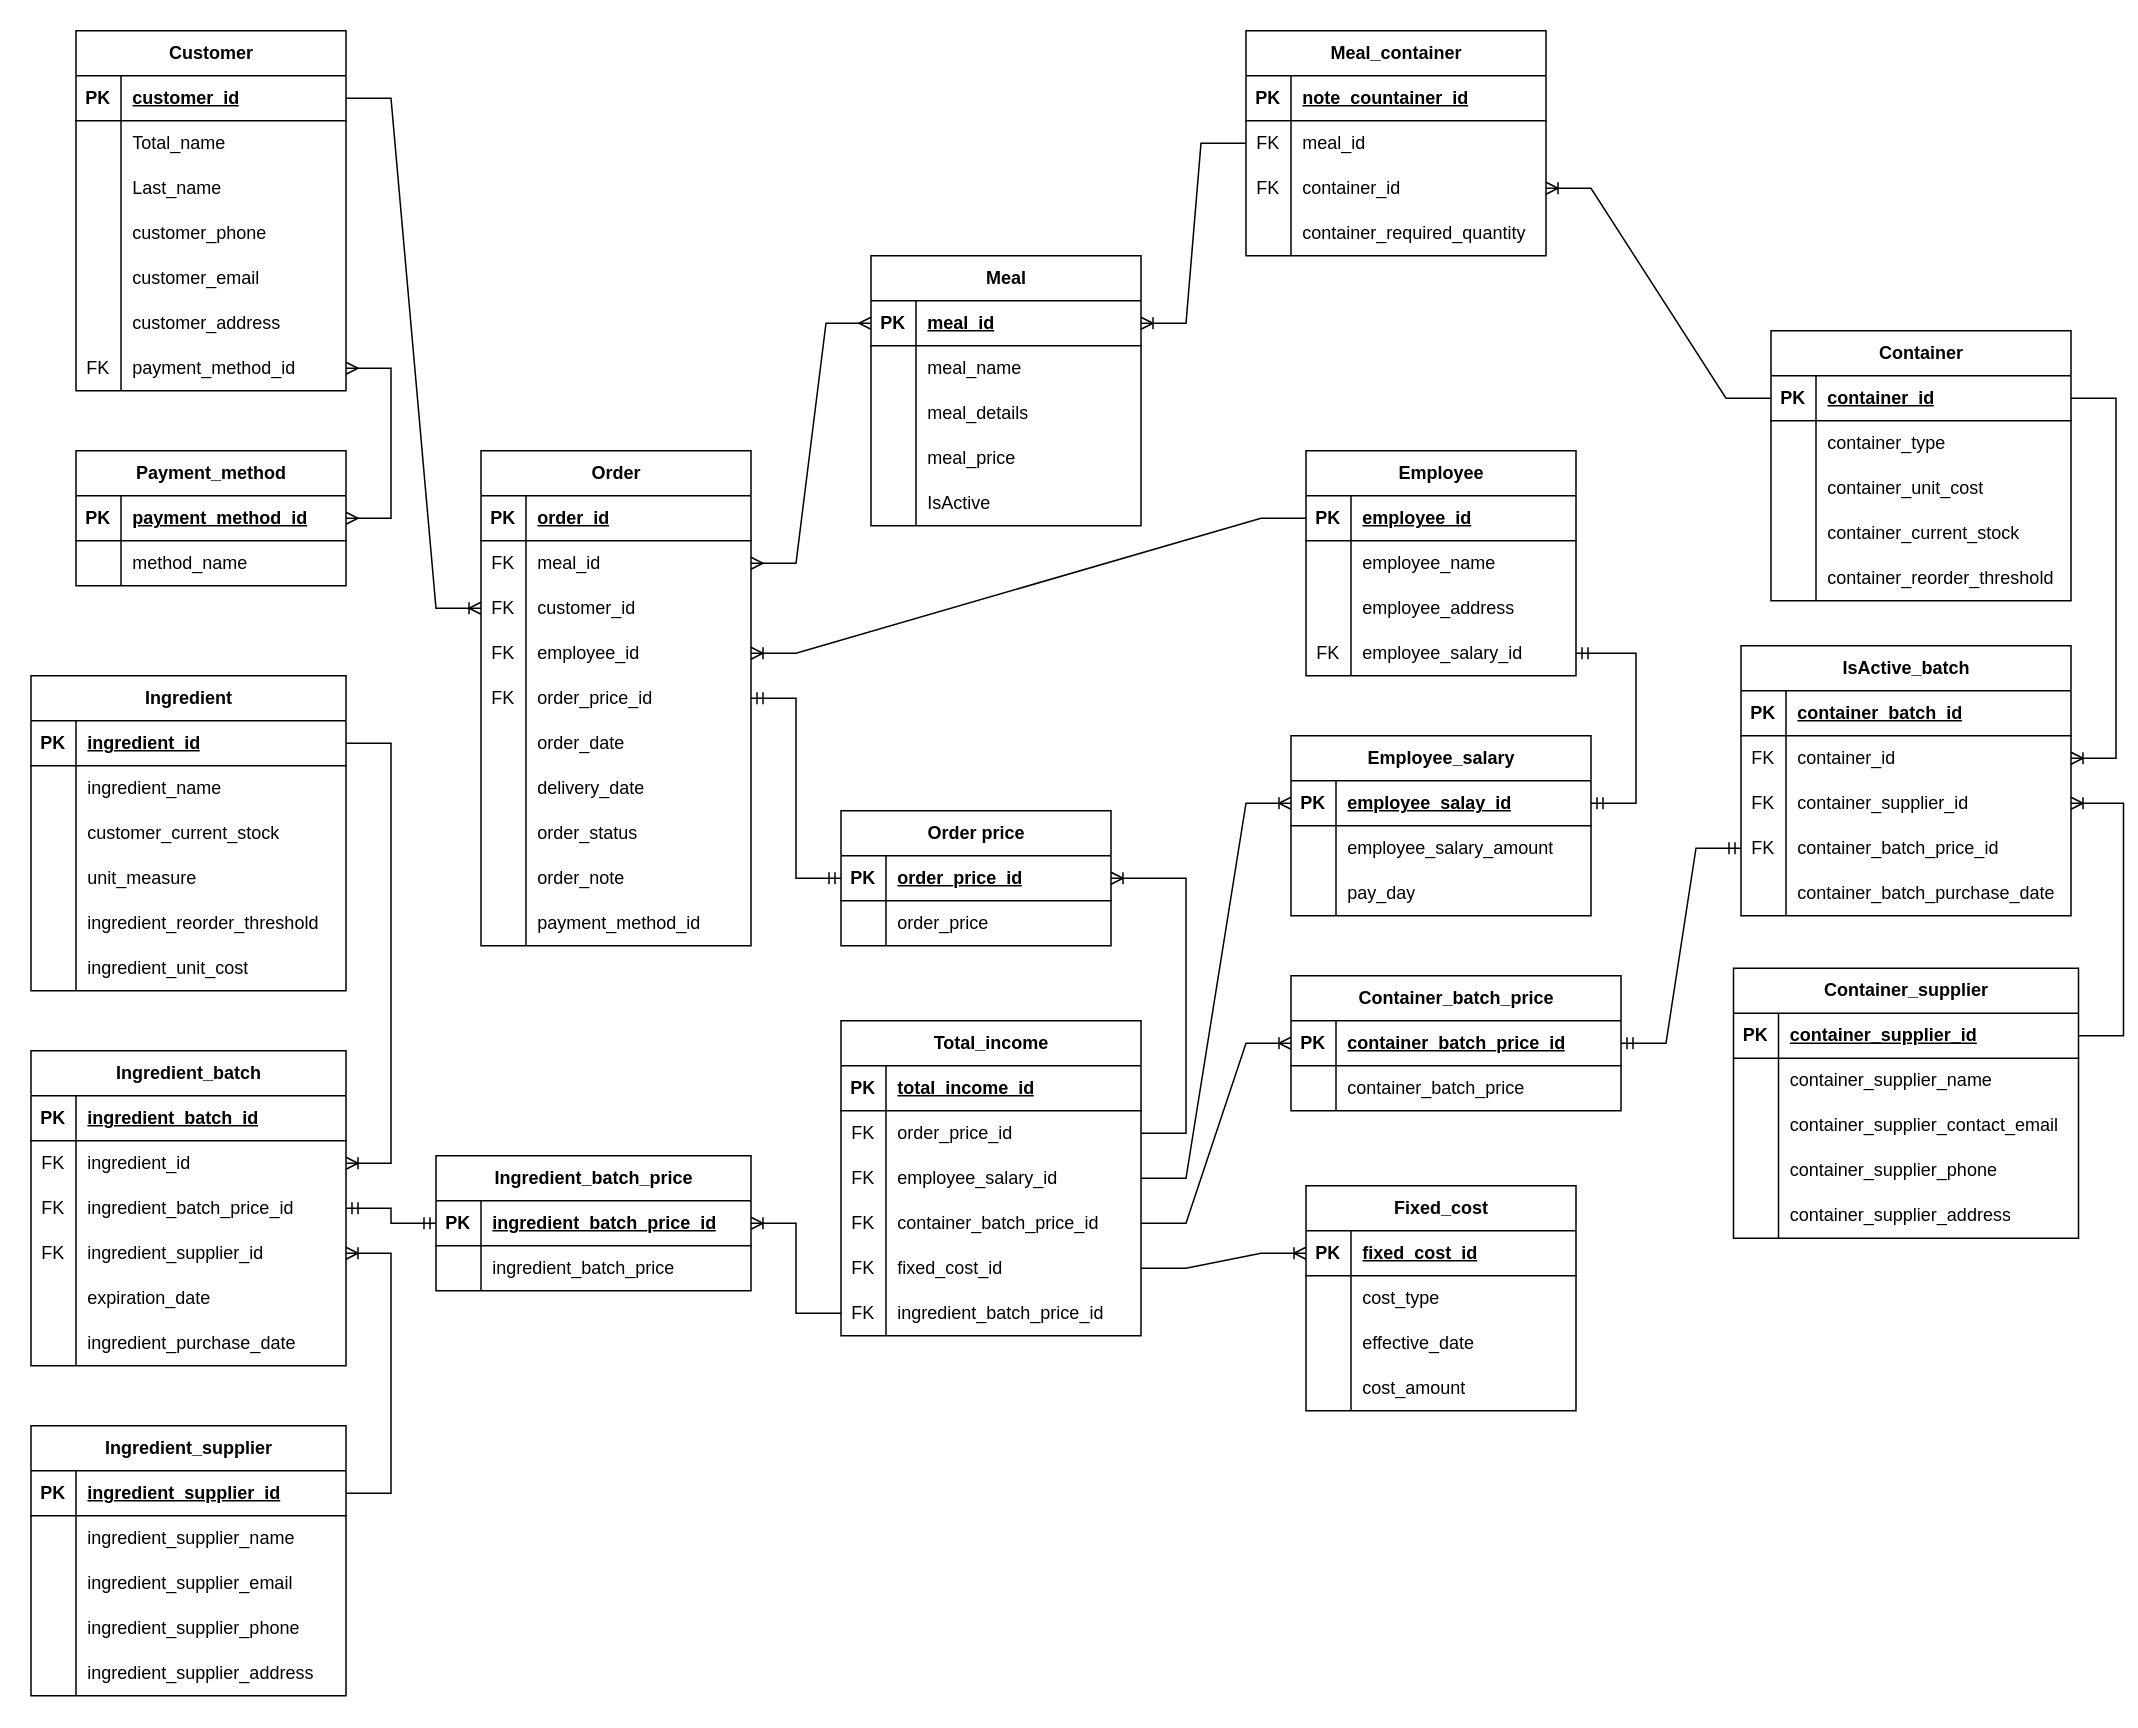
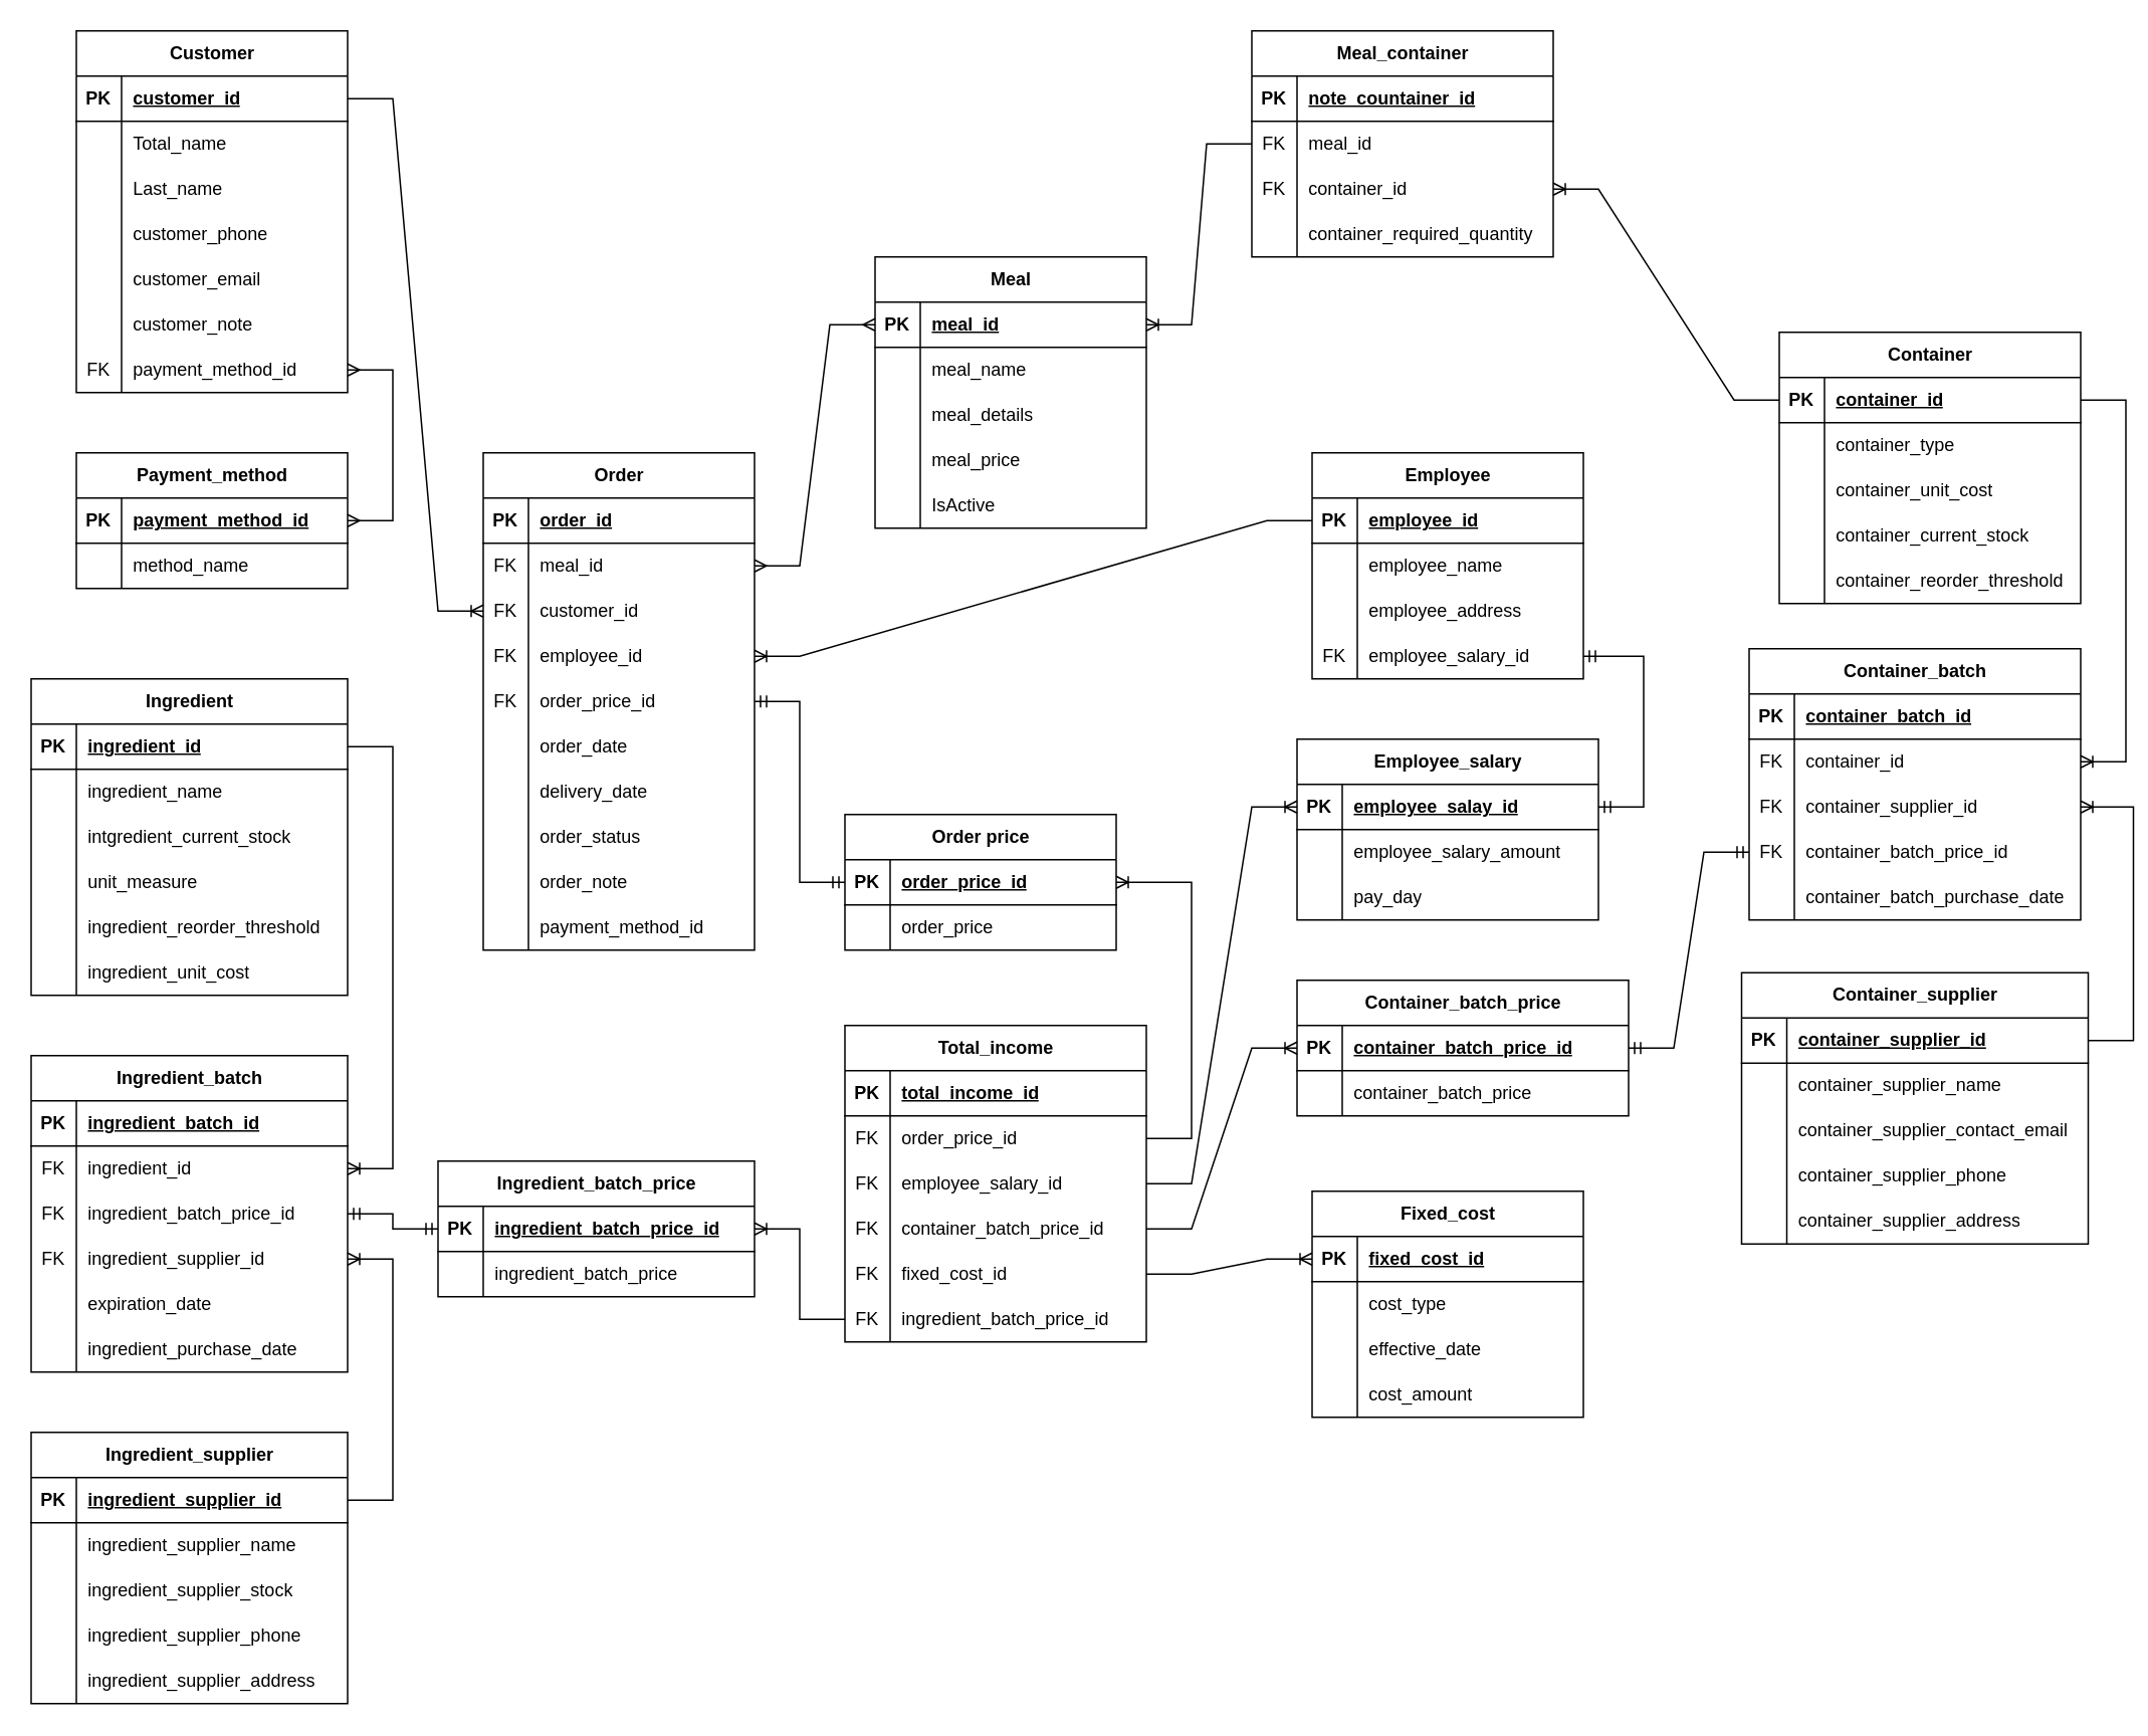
- <mxCell id="20" value="customer_address" style="shape=partialRectangle;connectable=0;fillColor=none;top=0;left=0;bottom=0;right=0;align=left;spacingLeft=6;overflow=hidden;whiteSpace=wrap;html=1;" parent="18" vertex="1"><mxGeometry x="30" width="150" height="30" as="geometry"><mxRectangle width="150" height="30" as="alternateBounds" /></mxGeometry></mxCell>
+ <mxCell id="20" value="customer_note" style="shape=partialRectangle;connectable=0;fillColor=none;top=0;left=0;bottom=0;right=0;align=left;spacingLeft=6;overflow=hidden;whiteSpace=wrap;html=1;" parent="18" vertex="1"><mxGeometry x="30" width="150" height="30" as="geometry"><mxRectangle width="150" height="30" as="alternateBounds" /></mxGeometry></mxCell>
- <mxCell id="239" value="IsActive_batch" style="shape=table;startSize=30;container=1;collapsible=1;childLayout=tableLayout;fixedRows=1;rowLines=0;fontStyle=1;align=center;resizeLast=1;html=1;" parent="1" vertex="1"><mxGeometry x="1160" y="430" width="220" height="180" as="geometry" /></mxCell>
+ <mxCell id="239" value="Container_batch" style="shape=table;startSize=30;container=1;collapsible=1;childLayout=tableLayout;fixedRows=1;rowLines=0;fontStyle=1;align=center;resizeLast=1;html=1;" parent="1" vertex="1"><mxGeometry x="1160" y="430" width="220" height="180" as="geometry" /></mxCell>
- <mxCell id="49" value="customer_current_stock" style="shape=partialRectangle;connectable=0;fillColor=none;top=0;left=0;bottom=0;right=0;align=left;spacingLeft=6;overflow=hidden;whiteSpace=wrap;html=1;" parent="47" vertex="1"><mxGeometry x="30" width="180" height="30" as="geometry"><mxRectangle width="180" height="30" as="alternateBounds" /></mxGeometry></mxCell>
+ <mxCell id="49" value="intgredient_current_stock" style="shape=partialRectangle;connectable=0;fillColor=none;top=0;left=0;bottom=0;right=0;align=left;spacingLeft=6;overflow=hidden;whiteSpace=wrap;html=1;" parent="47" vertex="1"><mxGeometry x="30" width="180" height="30" as="geometry"><mxRectangle width="180" height="30" as="alternateBounds" /></mxGeometry></mxCell>
- <mxCell id="94" value="ingredient_supplier_email" style="shape=partialRectangle;connectable=0;fillColor=none;top=0;left=0;bottom=0;right=0;align=left;spacingLeft=6;overflow=hidden;whiteSpace=wrap;html=1;" parent="92" vertex="1"><mxGeometry x="30" width="180" height="30" as="geometry"><mxRectangle width="180" height="30" as="alternateBounds" /></mxGeometry></mxCell>
+ <mxCell id="94" value="ingredient_supplier_stock" style="shape=partialRectangle;connectable=0;fillColor=none;top=0;left=0;bottom=0;right=0;align=left;spacingLeft=6;overflow=hidden;whiteSpace=wrap;html=1;" parent="92" vertex="1"><mxGeometry x="30" width="180" height="30" as="geometry"><mxRectangle width="180" height="30" as="alternateBounds" /></mxGeometry></mxCell>
